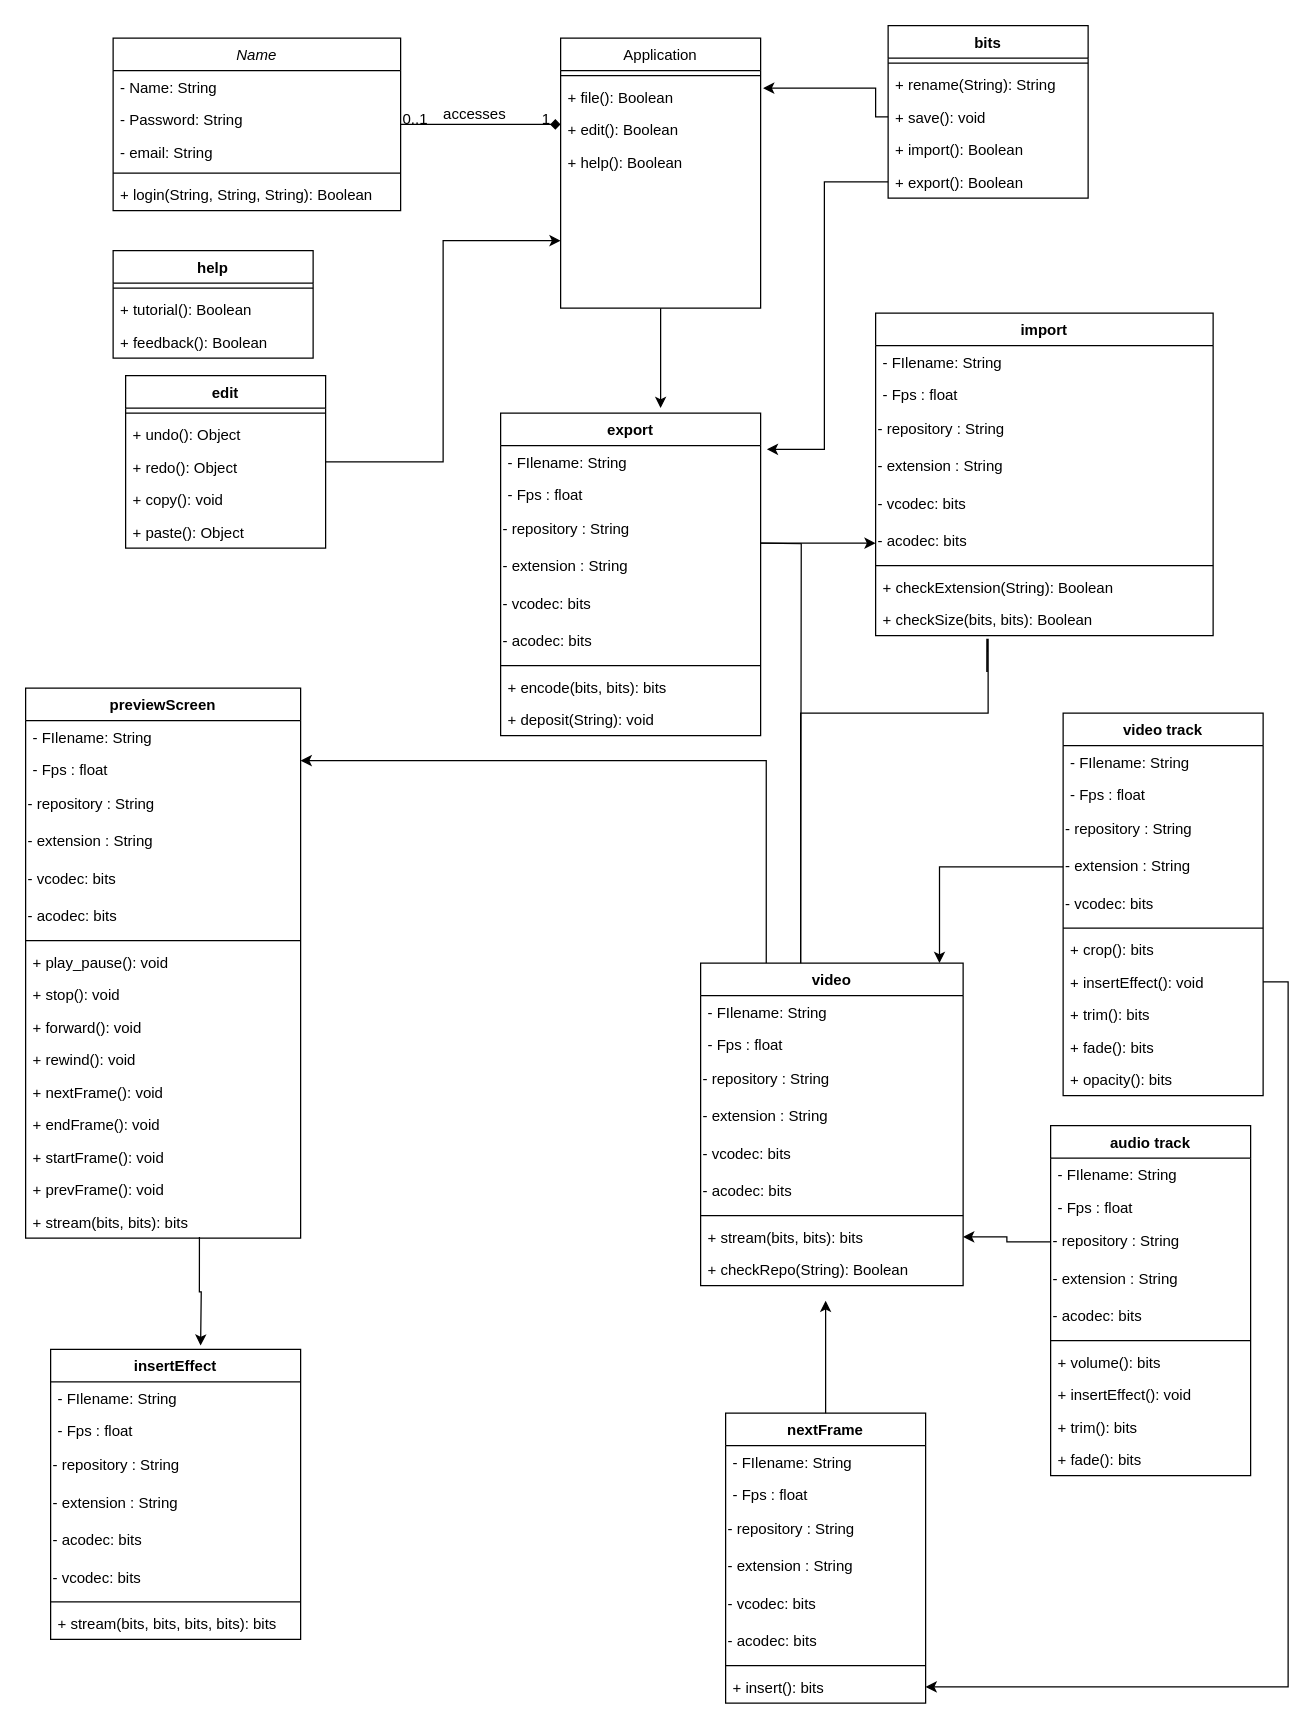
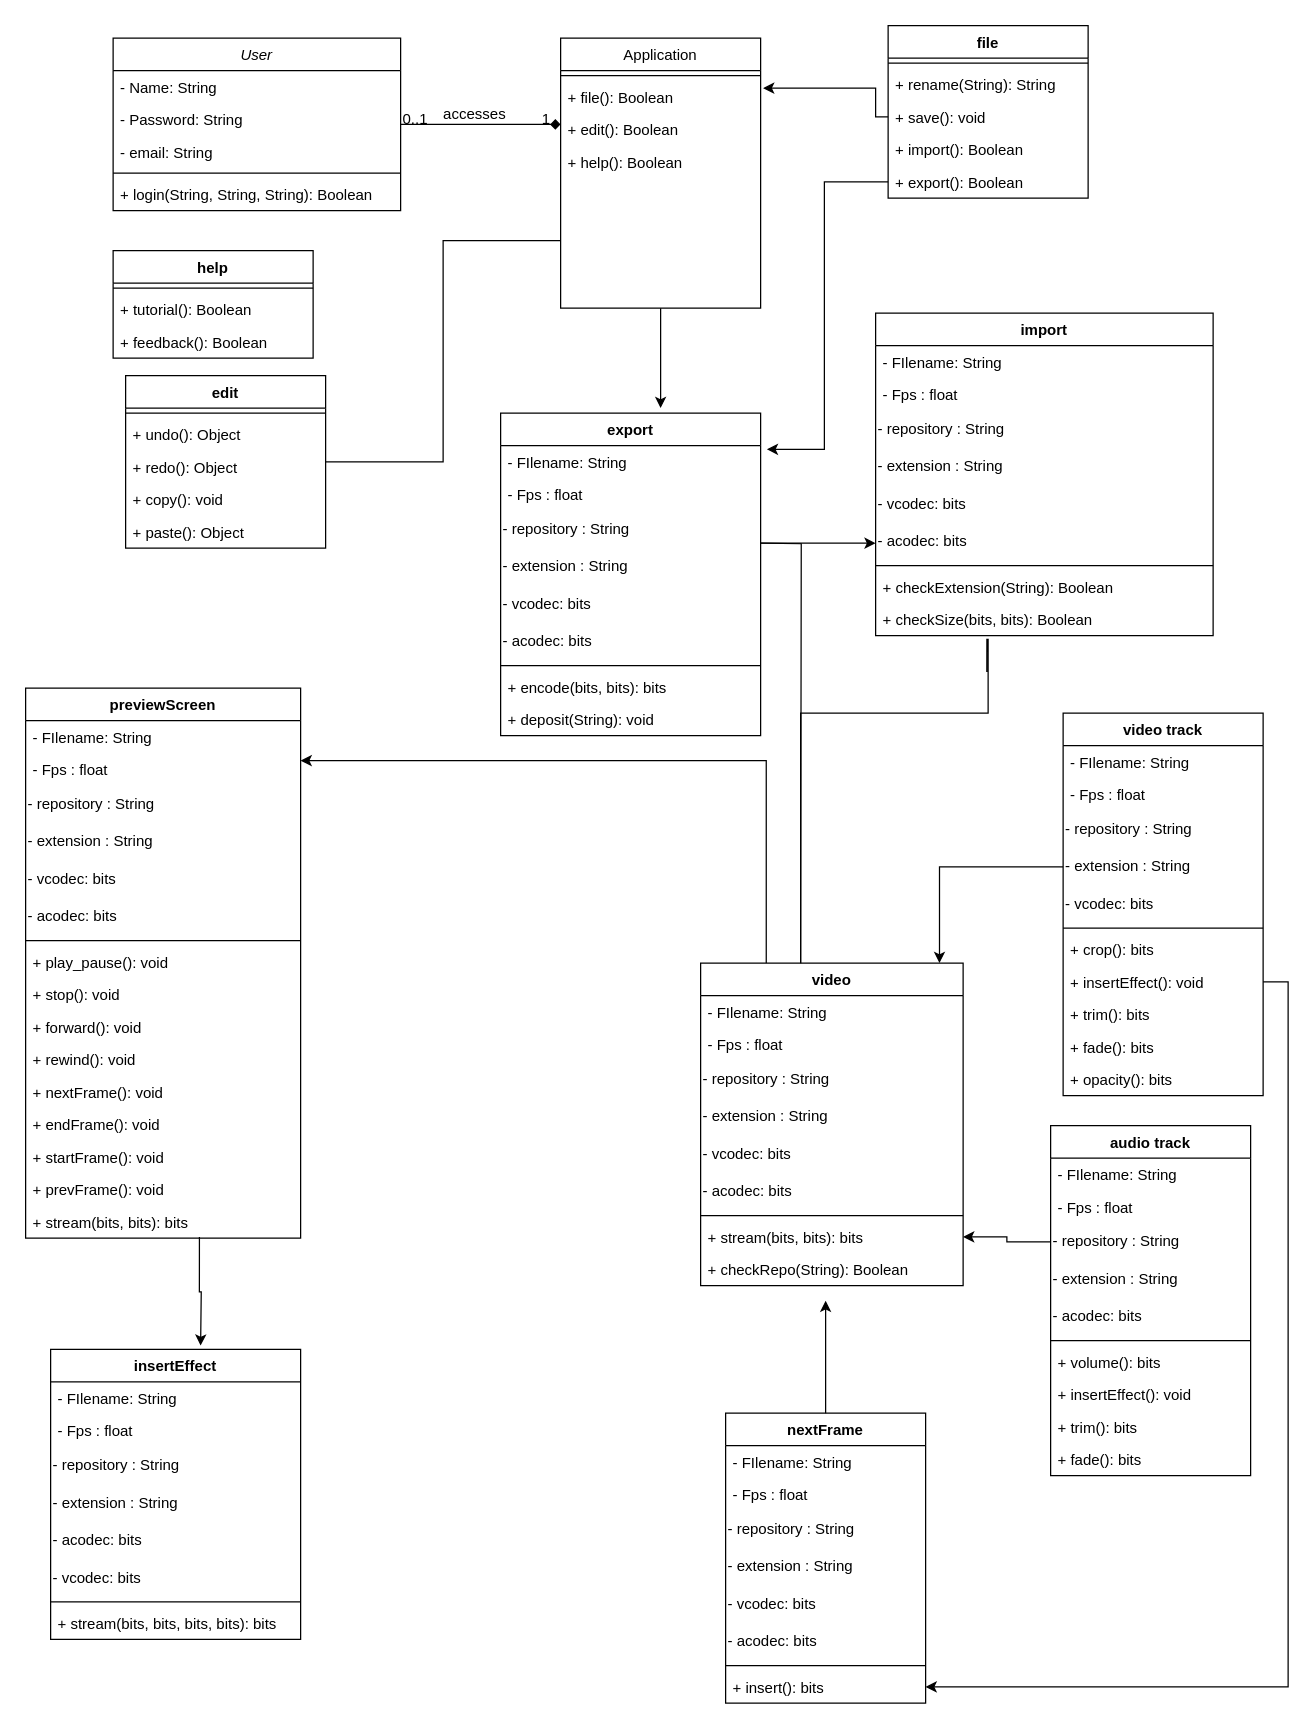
- <mxCell id="89" value="bits" style="swimlane;fontStyle=1;align=center;verticalAlign=top;childLayout=stackLayout;horizontal=1;startSize=26;horizontalStack=0;resizeParent=1;resizeParentMax=0;resizeLast=0;collapsible=1;marginBottom=0;" parent="1" vertex="1"><mxGeometry x="710" y="20" width="160" height="138" as="geometry" /></mxCell>
+ <mxCell id="89" value="file" style="swimlane;fontStyle=1;align=center;verticalAlign=top;childLayout=stackLayout;horizontal=1;startSize=26;horizontalStack=0;resizeParent=1;resizeParentMax=0;resizeLast=0;collapsible=1;marginBottom=0;" parent="1" vertex="1"><mxGeometry x="710" y="20" width="160" height="138" as="geometry" /></mxCell>
- <mxCell id="2" value="Name" style="swimlane;fontStyle=2;align=center;verticalAlign=top;childLayout=stackLayout;horizontal=1;startSize=26;horizontalStack=0;resizeParent=1;resizeLast=0;collapsible=1;marginBottom=0;rounded=0;shadow=0;strokeWidth=1;" parent="1" vertex="1"><mxGeometry x="90" y="30" width="230" height="138" as="geometry"><mxRectangle x="230" y="140" width="160" height="26" as="alternateBounds" /></mxGeometry></mxCell>
+ <mxCell id="2" value="User" style="swimlane;fontStyle=2;align=center;verticalAlign=top;childLayout=stackLayout;horizontal=1;startSize=26;horizontalStack=0;resizeParent=1;resizeLast=0;collapsible=1;marginBottom=0;rounded=0;shadow=0;strokeWidth=1;" parent="1" vertex="1"><mxGeometry x="90" y="30" width="230" height="138" as="geometry"><mxRectangle x="230" y="140" width="160" height="26" as="alternateBounds" /></mxGeometry></mxCell>
- <mxCell id="101" style="edgeStyle=orthogonalEdgeStyle;rounded=0;orthogonalLoop=1;jettySize=auto;html=1;entryX=0;entryY=0.75;entryDx=0;entryDy=0;" parent="1" source="102" target="9" edge="1"><mxGeometry relative="1" as="geometry" /></mxCell>
+ <mxCell id="101" style="edgeStyle=orthogonalEdgeStyle;rounded=0;orthogonalLoop=1;jettySize=auto;html=1;entryX=0;entryY=0.75;entryDx=0;entryDy=0;endArrow=none;" parent="1" source="102" target="9" edge="1"><mxGeometry relative="1" as="geometry" /></mxCell>
